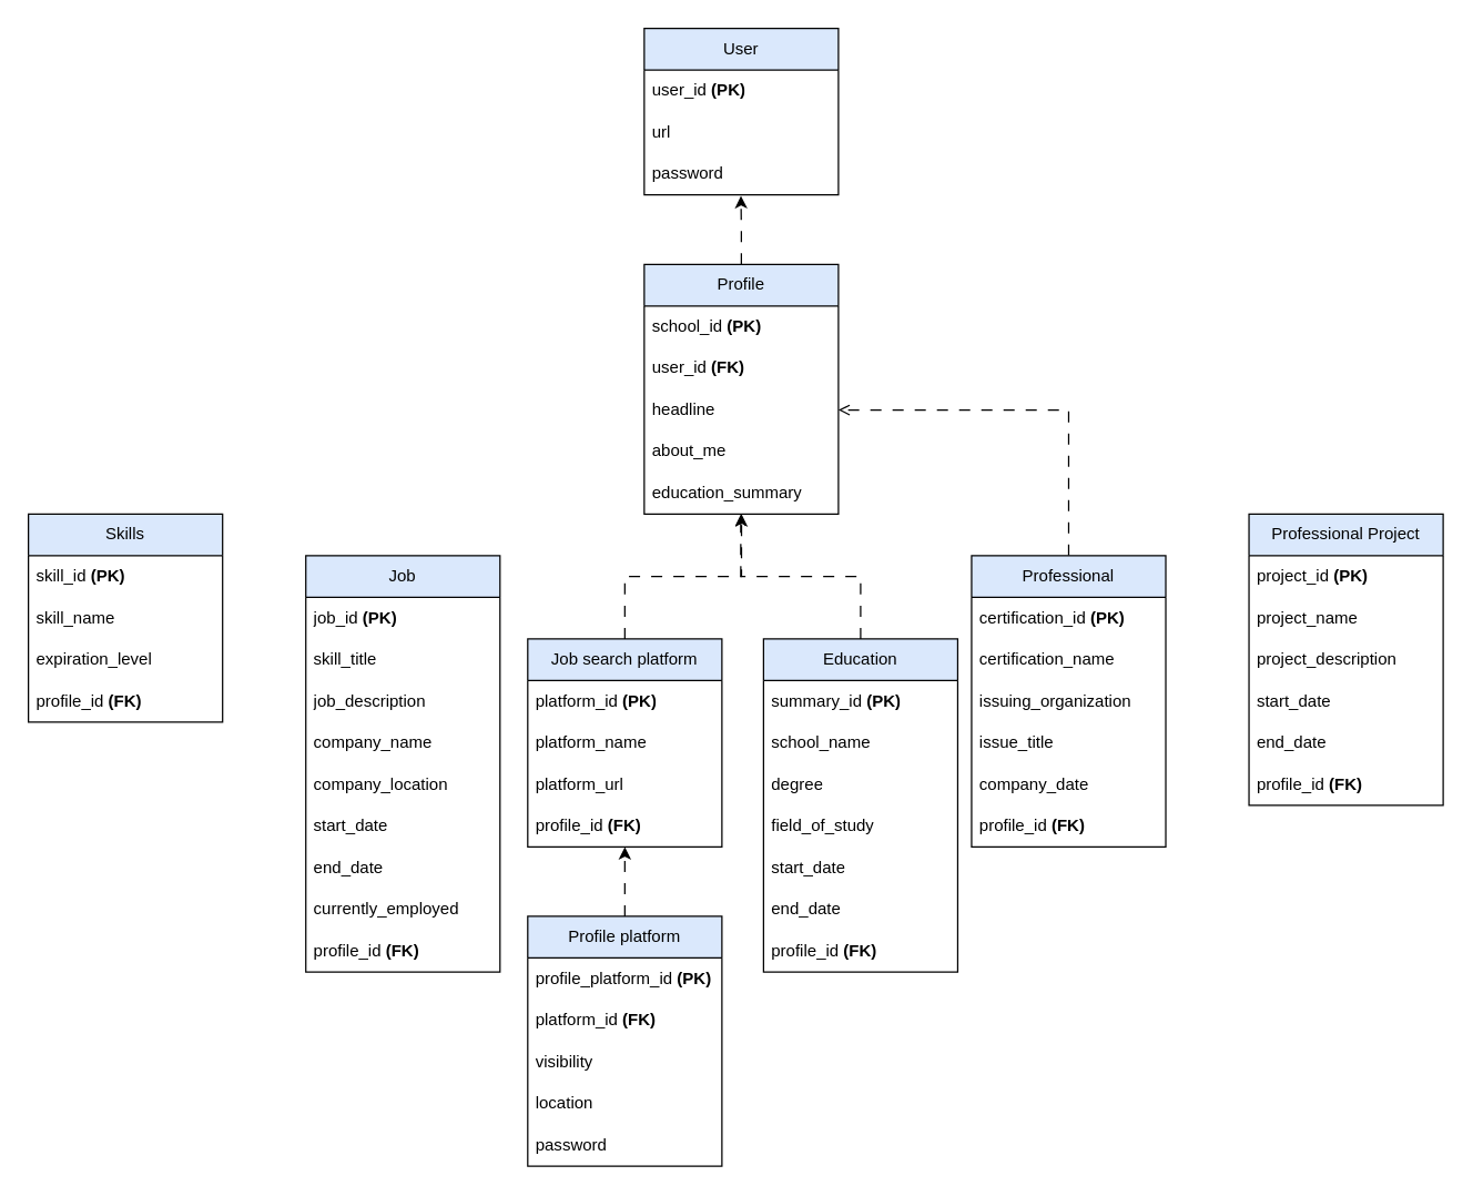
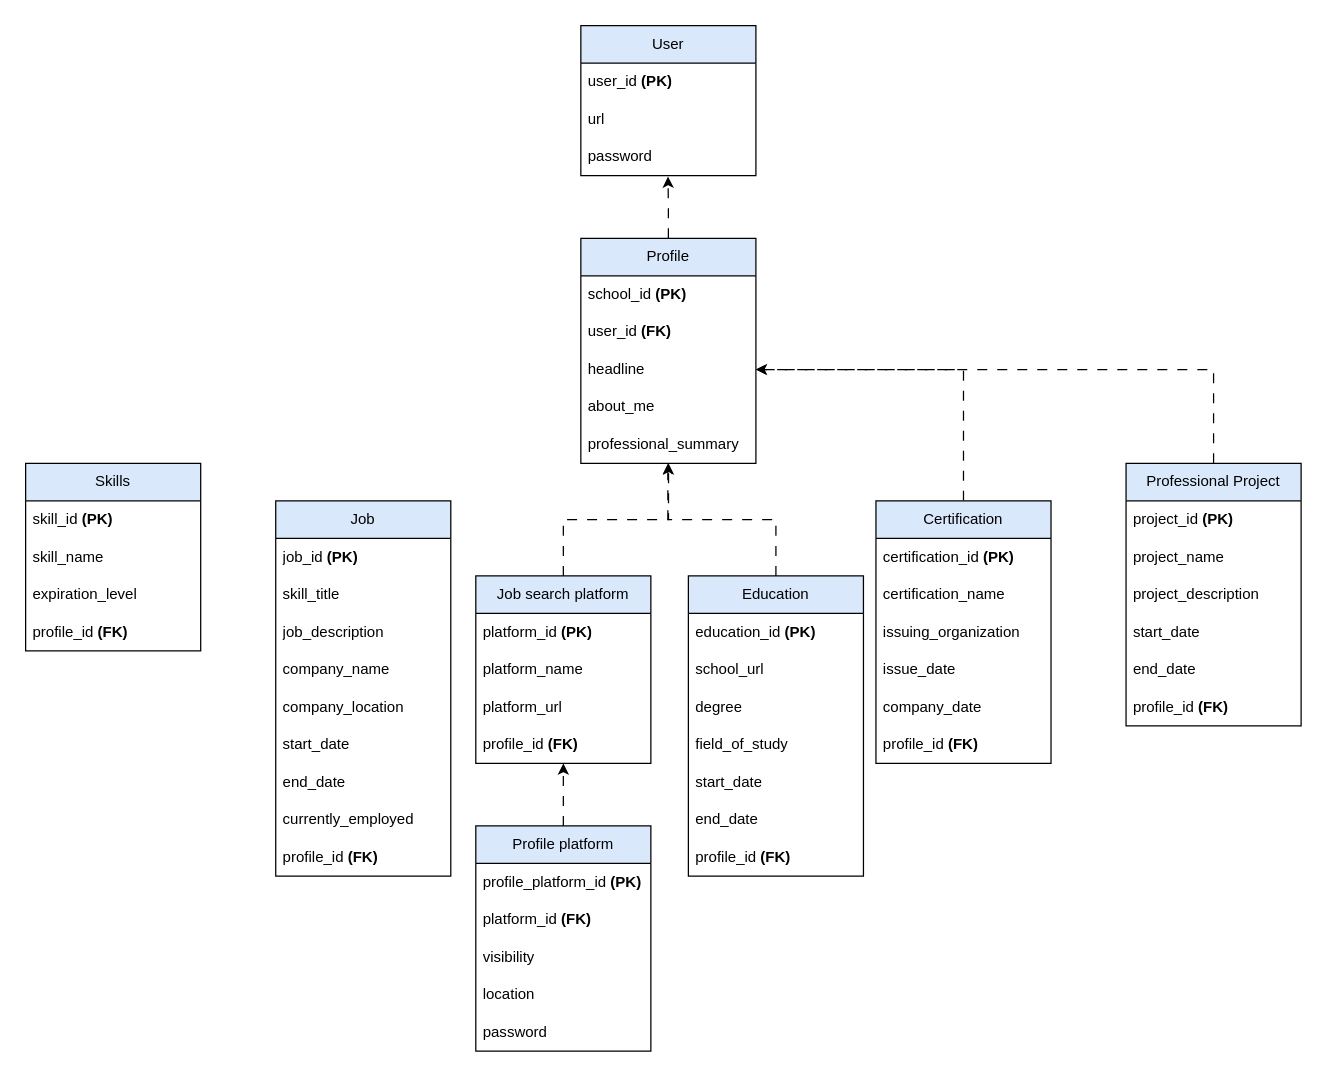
+ <mxCell id="45" style="edgeStyle=orthogonalEdgeStyle;rounded=0;orthogonalLoop=1;jettySize=auto;html=1;exitX=0.5;exitY=0;exitDx=0;exitDy=0;entryX=1;entryY=0.5;entryDx=0;entryDy=0;dashed=1;dashPattern=8 8;" edge="1" parent="1" source="46" target="10"><mxGeometry relative="1" as="geometry" /></mxCell>
- <mxCell id="12" value="education_summary" style="text;strokeColor=none;fillColor=none;align=left;verticalAlign=middle;spacingLeft=4;spacingRight=4;overflow=hidden;points=[[0,0.5],[1,0.5]];portConstraint=eastwest;rotatable=0;whiteSpace=wrap;html=1;" vertex="1" parent="7"><mxGeometry y="150" width="140" height="30" as="geometry" /></mxCell>
+ <mxCell id="12" value="professional_summary" style="text;strokeColor=none;fillColor=none;align=left;verticalAlign=middle;spacingLeft=4;spacingRight=4;overflow=hidden;points=[[0,0.5],[1,0.5]];portConstraint=eastwest;rotatable=0;whiteSpace=wrap;html=1;" vertex="1" parent="7"><mxGeometry y="150" width="140" height="30" as="geometry" /></mxCell>
- <mxCell id="33" value="Professional" style="swimlane;fontStyle=0;childLayout=stackLayout;horizontal=1;startSize=30;horizontalStack=0;resizeParent=1;resizeParentMax=0;resizeLast=0;collapsible=1;marginBottom=0;whiteSpace=wrap;html=1;fillColor=#dae8fc;strokeColor=#000000;" vertex="1" parent="1"><mxGeometry x="700" y="400" width="140" height="210" as="geometry" /></mxCell>
+ <mxCell id="33" value="Certification" style="swimlane;fontStyle=0;childLayout=stackLayout;horizontal=1;startSize=30;horizontalStack=0;resizeParent=1;resizeParentMax=0;resizeLast=0;collapsible=1;marginBottom=0;whiteSpace=wrap;html=1;fillColor=#dae8fc;strokeColor=#000000;" vertex="1" parent="1"><mxGeometry x="700" y="400" width="140" height="210" as="geometry" /></mxCell>
- <mxCell id="25" value="summary_id&amp;nbsp;&lt;b style=&quot;border-color: var(--border-color);&quot;&gt;(PK)&lt;/b&gt;" style="text;strokeColor=none;fillColor=none;align=left;verticalAlign=middle;spacingLeft=4;spacingRight=4;overflow=hidden;points=[[0,0.5],[1,0.5]];portConstraint=eastwest;rotatable=0;whiteSpace=wrap;html=1;" vertex="1" parent="24"><mxGeometry y="30" width="140" height="30" as="geometry" /></mxCell>
+ <mxCell id="25" value="education_id&amp;nbsp;&lt;b style=&quot;border-color: var(--border-color);&quot;&gt;(PK)&lt;/b&gt;" style="text;strokeColor=none;fillColor=none;align=left;verticalAlign=middle;spacingLeft=4;spacingRight=4;overflow=hidden;points=[[0,0.5],[1,0.5]];portConstraint=eastwest;rotatable=0;whiteSpace=wrap;html=1;" vertex="1" parent="24"><mxGeometry y="30" width="140" height="30" as="geometry" /></mxCell>
- <mxCell id="26" value="school_name" style="text;strokeColor=none;fillColor=none;align=left;verticalAlign=middle;spacingLeft=4;spacingRight=4;overflow=hidden;points=[[0,0.5],[1,0.5]];portConstraint=eastwest;rotatable=0;whiteSpace=wrap;html=1;" vertex="1" parent="24"><mxGeometry y="60" width="140" height="30" as="geometry" /></mxCell>
+ <mxCell id="26" value="school_url" style="text;strokeColor=none;fillColor=none;align=left;verticalAlign=middle;spacingLeft=4;spacingRight=4;overflow=hidden;points=[[0,0.5],[1,0.5]];portConstraint=eastwest;rotatable=0;whiteSpace=wrap;html=1;" vertex="1" parent="24"><mxGeometry y="60" width="140" height="30" as="geometry" /></mxCell>
- <mxCell id="37" value="issue_title" style="text;strokeColor=none;fillColor=none;align=left;verticalAlign=middle;spacingLeft=4;spacingRight=4;overflow=hidden;points=[[0,0.5],[1,0.5]];portConstraint=eastwest;rotatable=0;whiteSpace=wrap;html=1;" vertex="1" parent="33"><mxGeometry y="120" width="140" height="30" as="geometry" /></mxCell>
+ <mxCell id="37" value="issue_date" style="text;strokeColor=none;fillColor=none;align=left;verticalAlign=middle;spacingLeft=4;spacingRight=4;overflow=hidden;points=[[0,0.5],[1,0.5]];portConstraint=eastwest;rotatable=0;whiteSpace=wrap;html=1;" vertex="1" parent="33"><mxGeometry y="120" width="140" height="30" as="geometry" /></mxCell>
